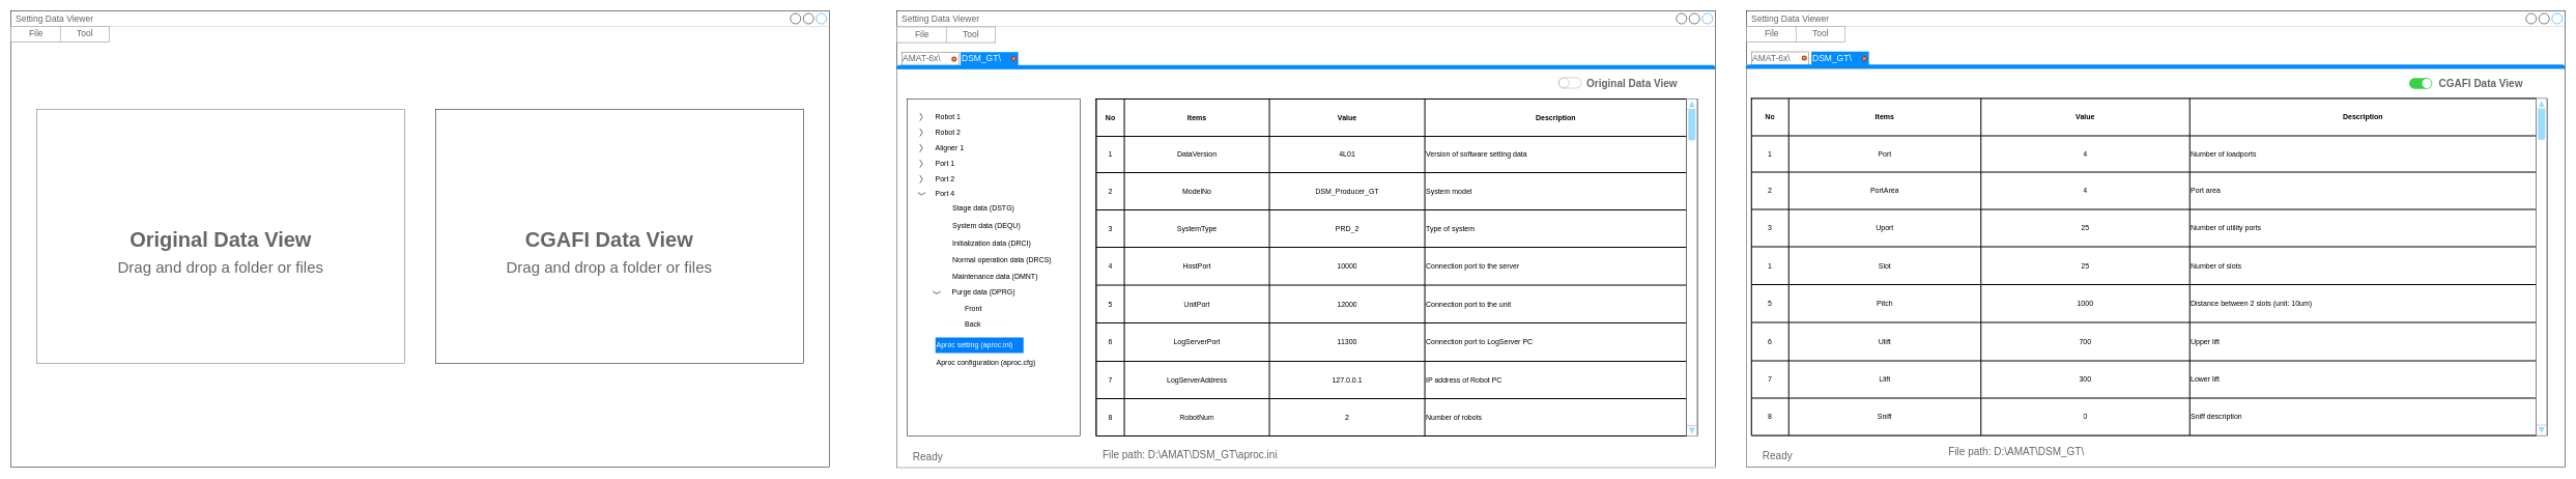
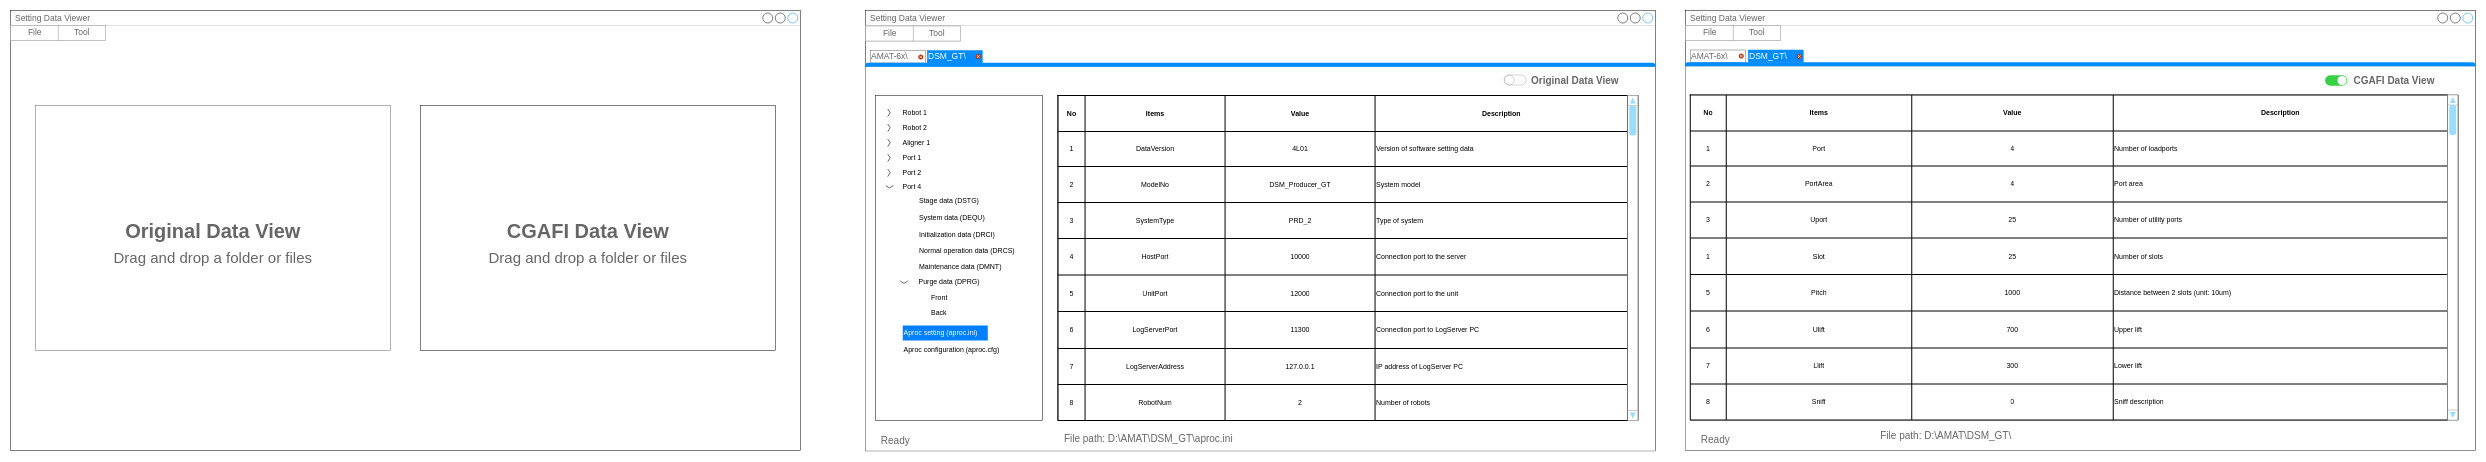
- <mxCell id="95" value="&lt;span style=&quot;font-size: 14px;&quot;&gt;IP address of Robot PC&lt;/span&gt;" style="shape=partialRectangle;html=1;whiteSpace=wrap;connectable=0;fillColor=none;top=0;left=0;bottom=0;right=0;overflow=hidden;align=left;" vertex="1" parent="91"><mxGeometry x="634" width="505" height="72" as="geometry"><mxRectangle width="505" height="72" as="alternateBounds" /></mxGeometry></mxCell>
+ <mxCell id="95" value="&lt;span style=&quot;font-size: 14px;&quot;&gt;IP address of LogServer PC&lt;/span&gt;" style="shape=partialRectangle;html=1;whiteSpace=wrap;connectable=0;fillColor=none;top=0;left=0;bottom=0;right=0;overflow=hidden;align=left;" vertex="1" parent="91"><mxGeometry x="634" width="505" height="72" as="geometry"><mxRectangle width="505" height="72" as="alternateBounds" /></mxGeometry></mxCell>
